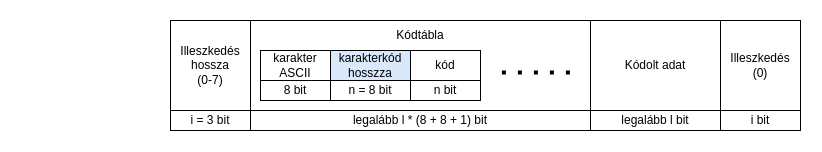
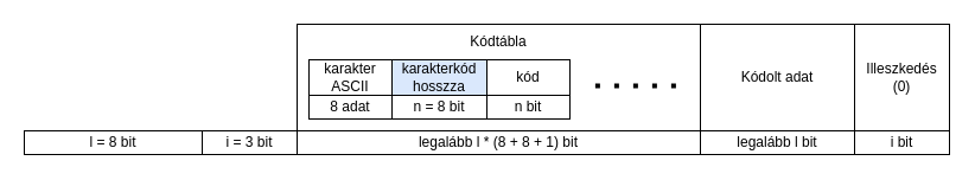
- <mxCell id="7" value="Illeszkedés hossza&lt;div&gt;(&lt;span style=&quot;background-color: initial;&quot;&gt;0-7)&lt;/span&gt;&lt;/div&gt;" style="rounded=0;whiteSpace=wrap;html=1;" vertex="1" parent="1"><mxGeometry x="170" y="20" width="80" height="90" as="geometry" /></mxCell>
- <mxCell id="14" value="8 bit" style="rounded=0;whiteSpace=wrap;html=1;" vertex="1" parent="1"><mxGeometry x="260" y="80" width="70" height="20" as="geometry" /></mxCell>
+ <mxCell id="14" value="8 adat" style="rounded=0;whiteSpace=wrap;html=1;" vertex="1" parent="1"><mxGeometry x="260" y="80" width="70" height="20" as="geometry" /></mxCell>
+ <mxCell id="11" value="l = 8 bit" style="rounded=0;whiteSpace=wrap;html=1;" vertex="1" parent="1"><mxGeometry x="20" y="110" width="150" height="20" as="geometry" /></mxCell>
